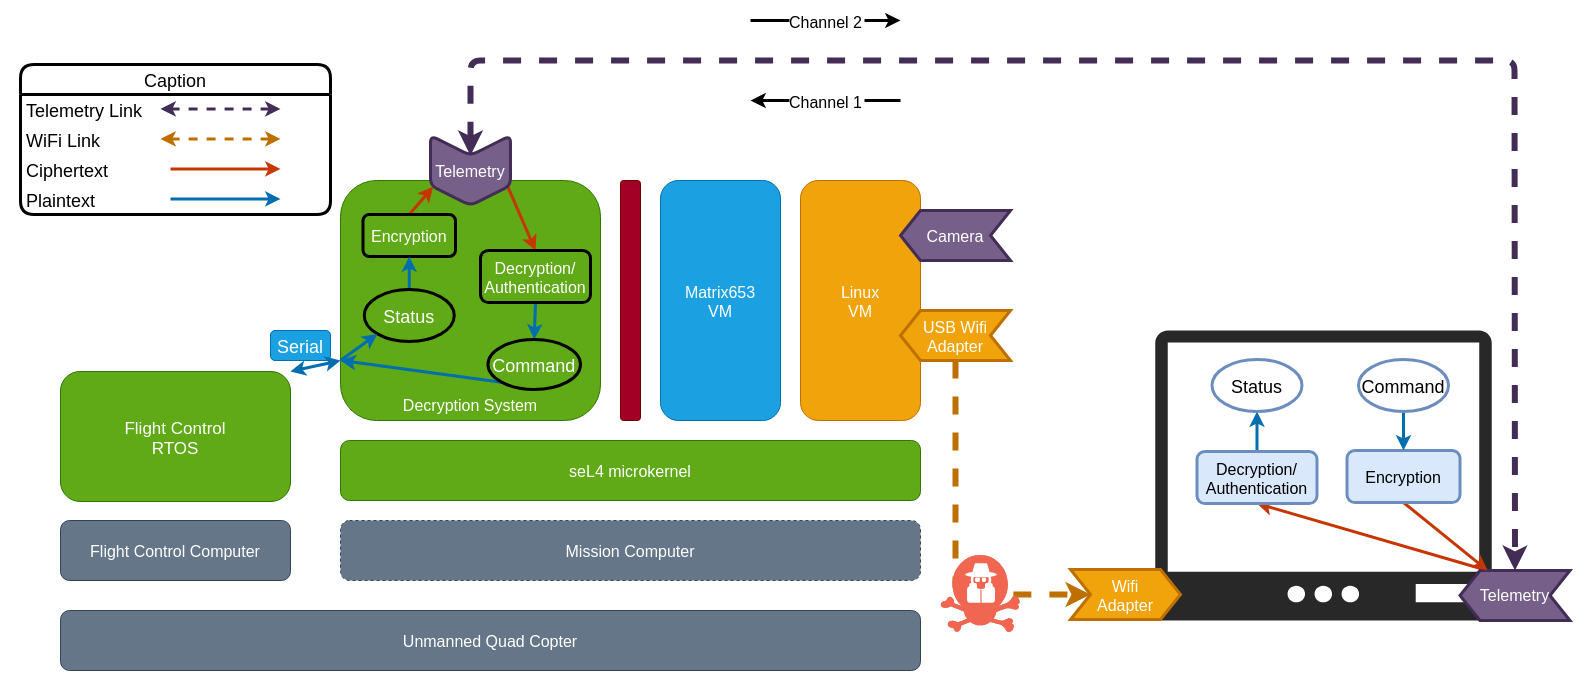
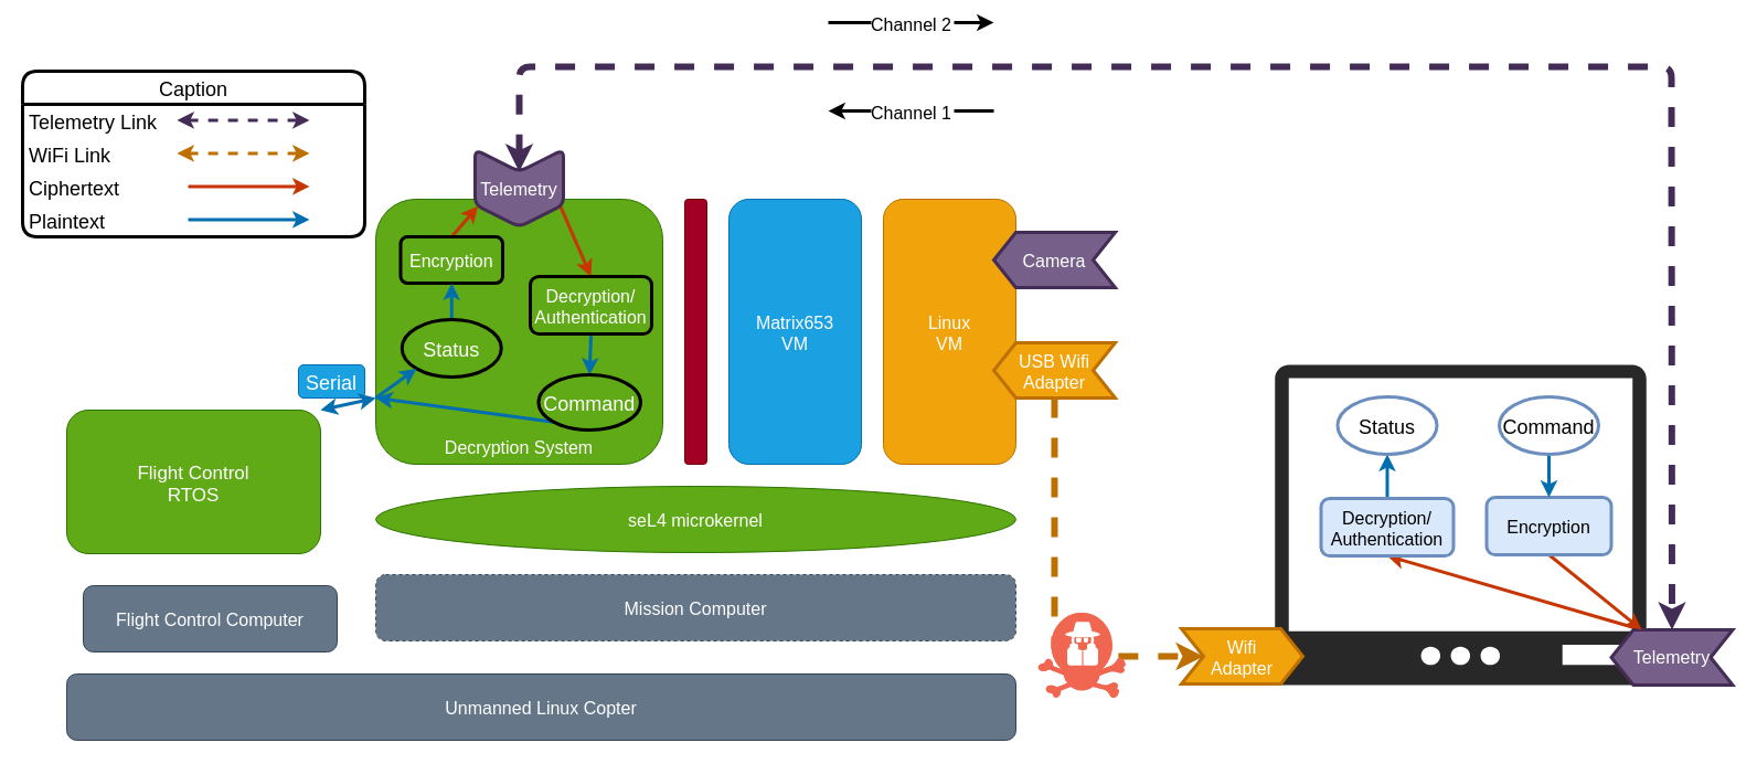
- <mxCell id="6" value="seL4 microkernel" style="rounded=1;fillColor=#60a917;fontColor=#ffffff;strokeColor=#2D7600;fontSize=16;" parent="1" vertex="1"><mxGeometry x="340" y="440" width="580" height="60" as="geometry" /></mxCell>
+ <mxCell id="6" value="seL4 microkernel" style="ellipse;fillColor=#60a917;fontColor=#ffffff;strokeColor=#2D7600;fontSize=16;" parent="1" vertex="1"><mxGeometry x="340" y="440" width="580" height="60" as="geometry" /></mxCell>
- <mxCell id="4" value="Flight Control Computer" style="rounded=1;fillColor=#647687;fontColor=#ffffff;strokeColor=#314354;fontSize=16;" parent="1" vertex="1"><mxGeometry x="60" y="520" width="230" height="60" as="geometry" /></mxCell>
+ <mxCell id="4" value="Flight Control Computer" style="rounded=1;fillColor=#647687;fontColor=#ffffff;strokeColor=#314354;fontSize=16;" parent="1" vertex="1"><mxGeometry x="75" y="530" width="230" height="60" as="geometry" /></mxCell>
- <mxCell id="27" value="Unmanned Quad Copter" style="rounded=1;fillColor=#647687;fontColor=#ffffff;strokeColor=#314354;fontSize=16;" parent="1" vertex="1"><mxGeometry x="60" y="610" width="860" height="60" as="geometry" /></mxCell>
+ <mxCell id="27" value="Unmanned Linux Copter" style="rounded=1;fillColor=#647687;fontColor=#ffffff;strokeColor=#314354;fontSize=16;" parent="1" vertex="1"><mxGeometry x="60" y="610" width="860" height="60" as="geometry" /></mxCell>
